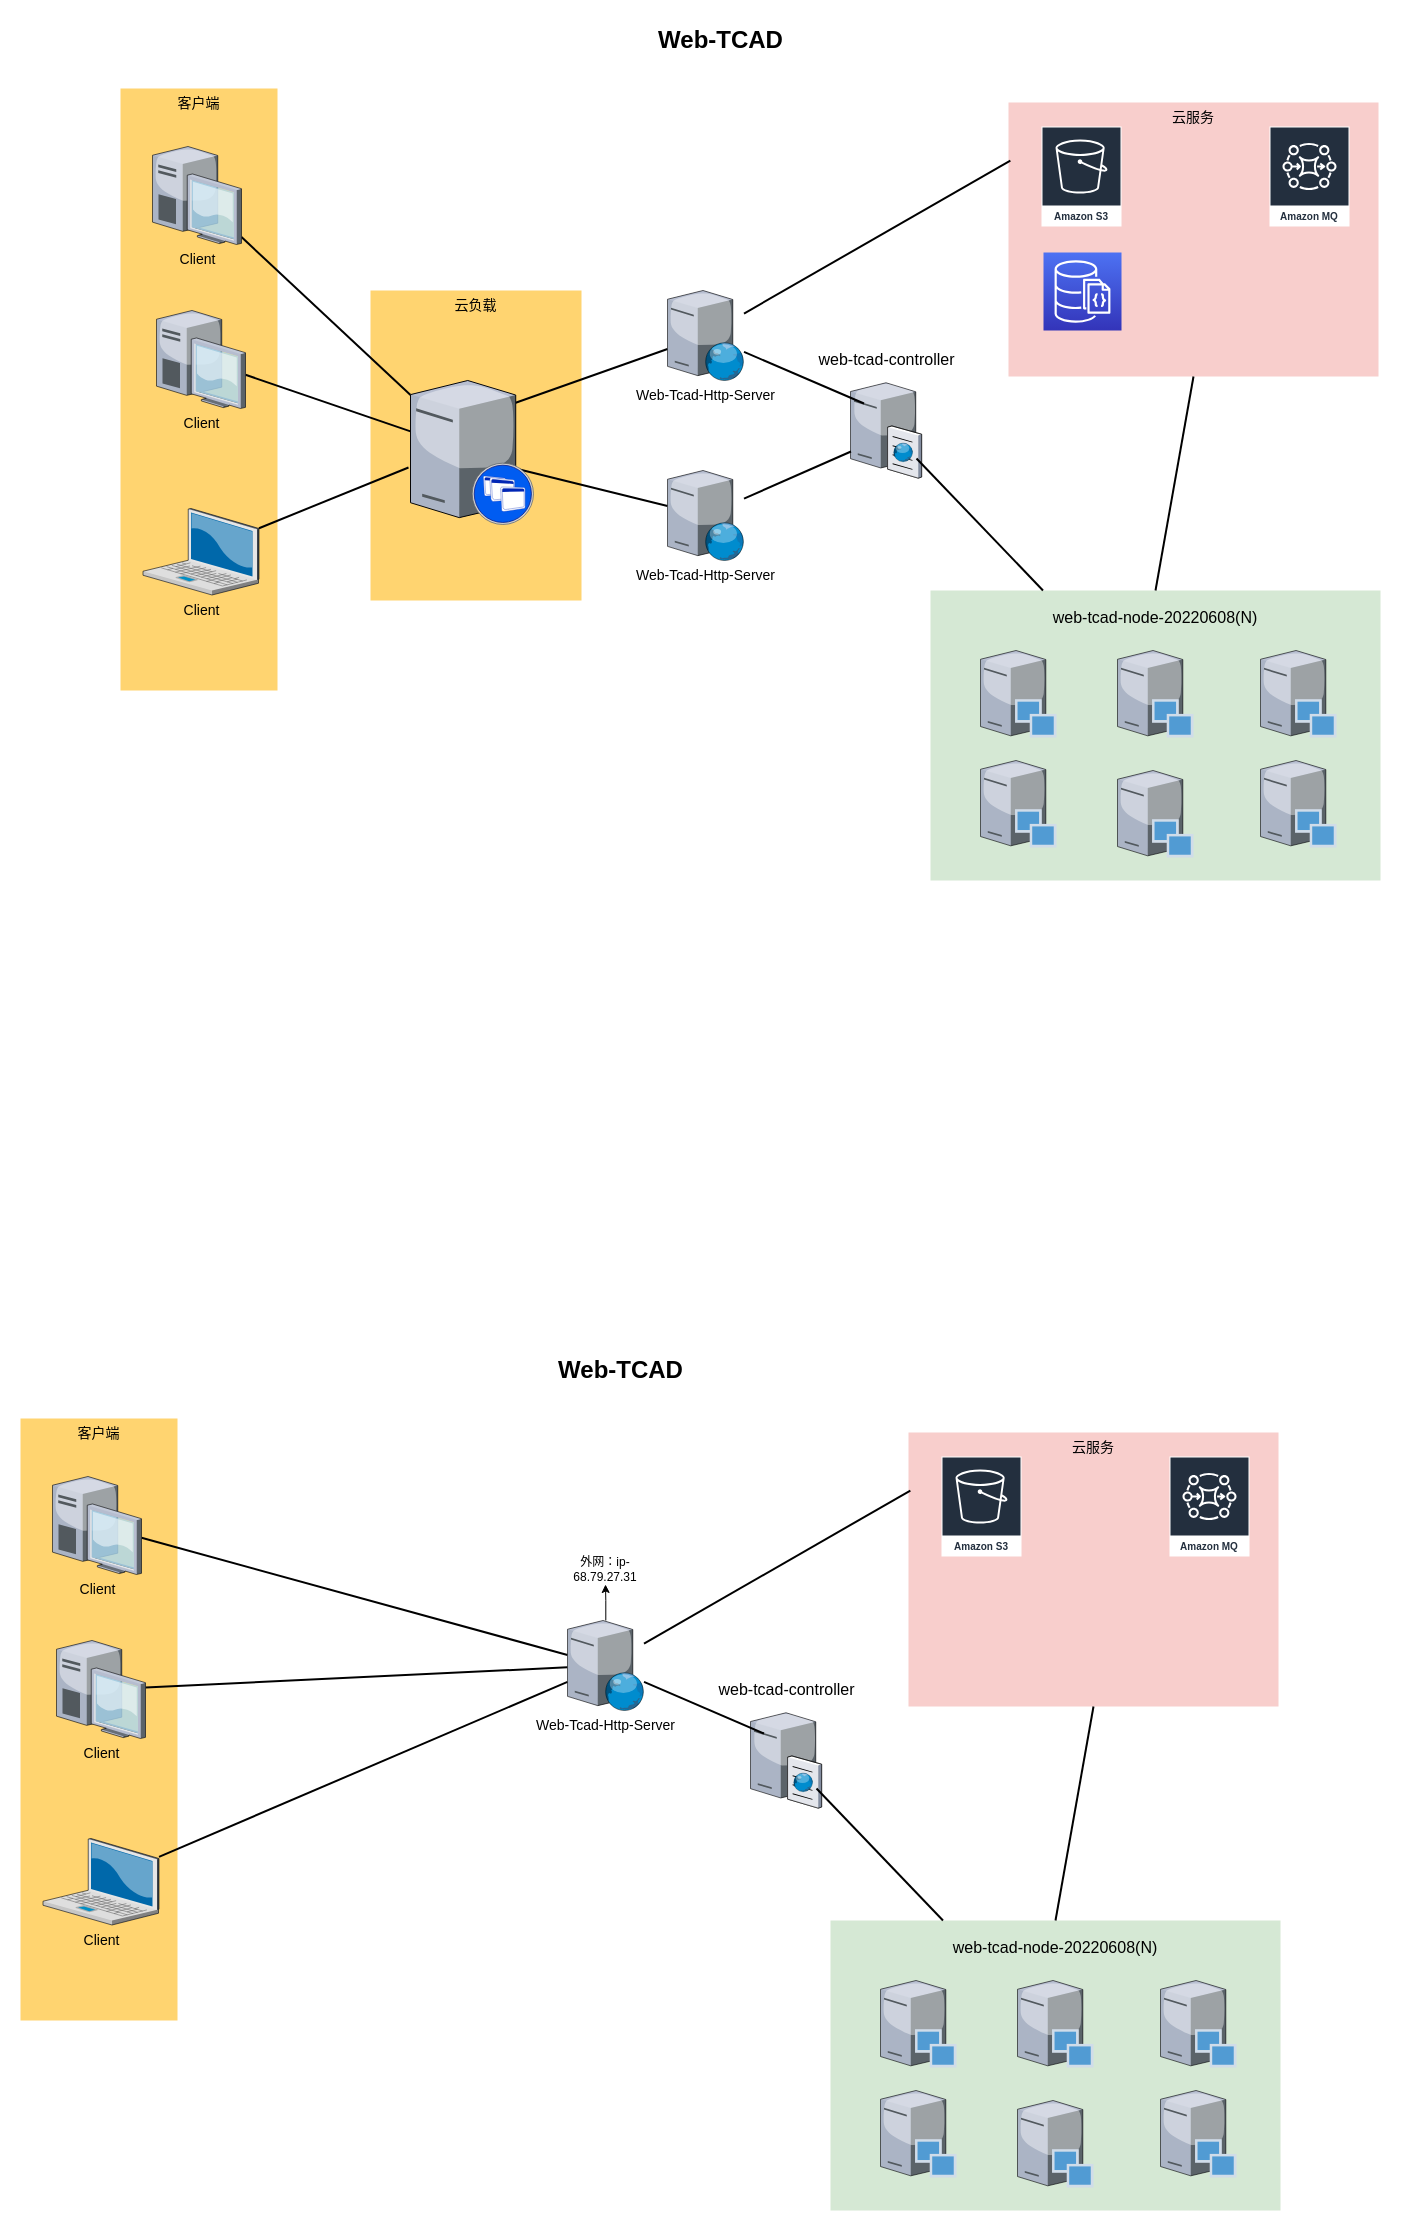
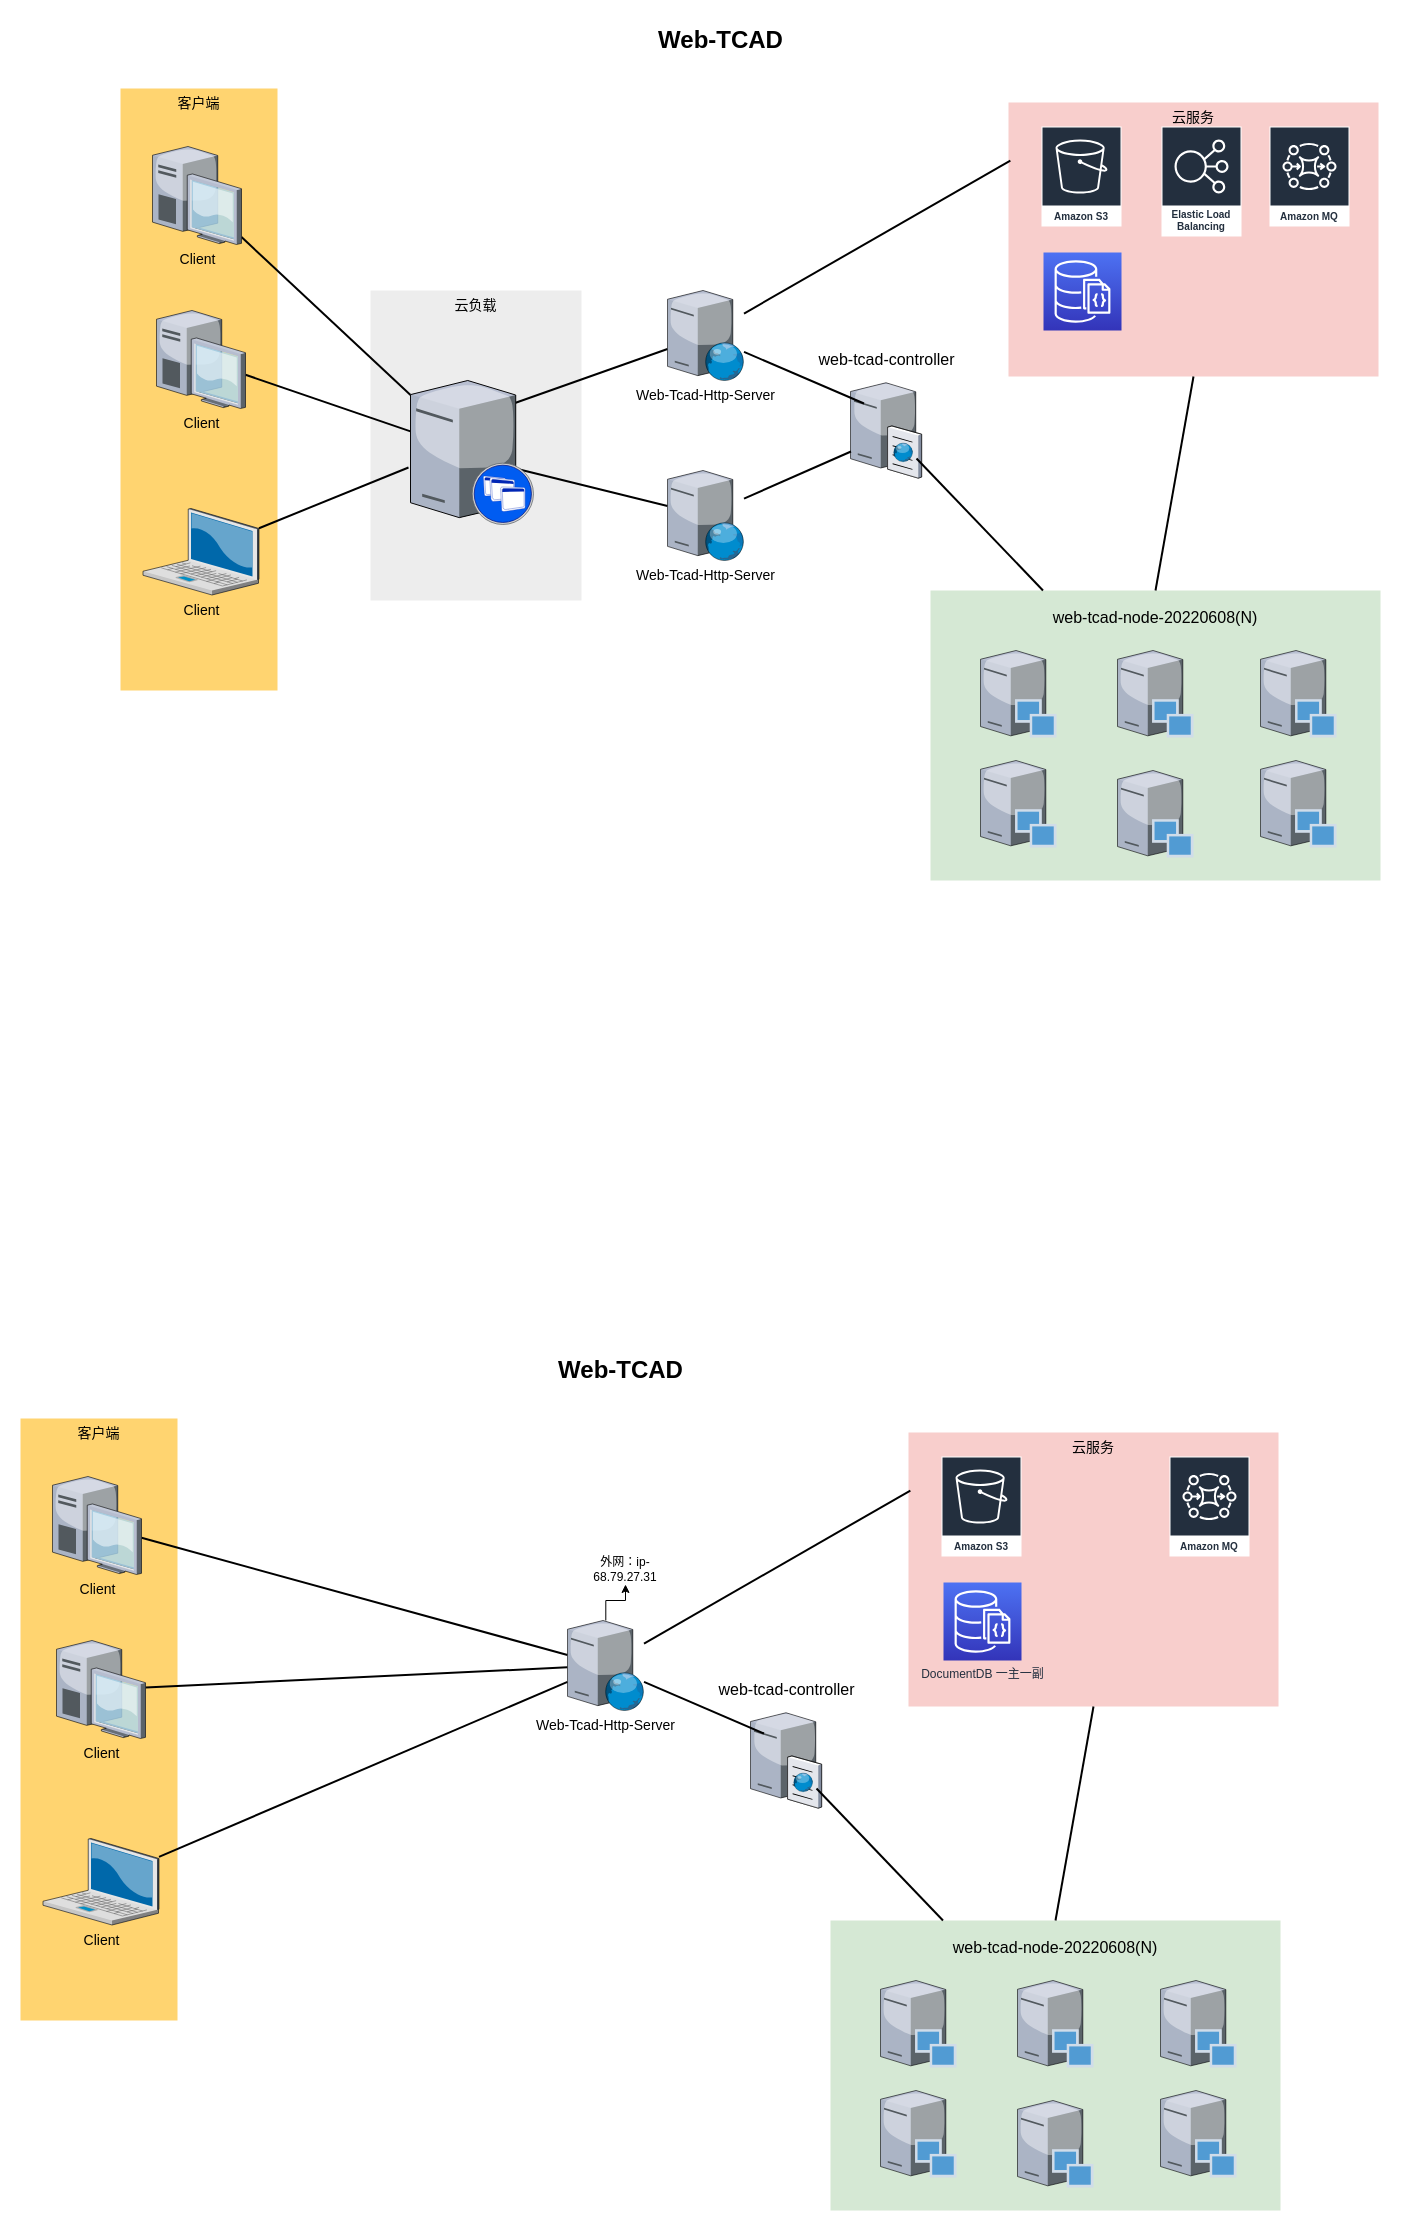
+ <mxCell id="31" value="Elastic Load Balancing" style="sketch=0;outlineConnect=0;fontColor=#232F3E;gradientColor=none;strokeColor=#ffffff;fillColor=#232F3E;dashed=0;verticalLabelPosition=middle;verticalAlign=bottom;align=center;html=1;whiteSpace=wrap;fontSize=10;fontStyle=1;spacing=3;shape=mxgraph.aws4.productIcon;prIcon=mxgraph.aws4.elastic_load_balancing;" parent="1" vertex="1"><mxGeometry x="1161" y="126" width="80" height="110" as="geometry" /></mxCell>
- <mxCell id="4" value="云负载" style="whiteSpace=wrap;html=1;fillColor=#ffd470;fontSize=14;strokeColor=none;verticalAlign=top;" parent="1" vertex="1"><mxGeometry x="370" y="290" width="211" height="310" as="geometry" /></mxCell>
+ <mxCell id="4" value="云负载" style="whiteSpace=wrap;html=1;fillColor=#EDEDED;fontSize=14;strokeColor=none;verticalAlign=top;" parent="1" vertex="1"><mxGeometry x="370" y="290" width="211" height="310" as="geometry" /></mxCell>
- <mxCell id="60" value="外网：ip-68.79.27.31" style="text;html=1;strokeColor=none;fillColor=none;align=center;verticalAlign=middle;whiteSpace=wrap;rounded=0;" vertex="1" parent="1"><mxGeometry x="575" y="1554" width="60" height="30" as="geometry" /></mxCell>
+ <mxCell id="60" value="外网：ip-68.79.27.31" style="text;html=1;strokeColor=none;fillColor=none;align=center;verticalAlign=middle;whiteSpace=wrap;rounded=0;" vertex="1" parent="1"><mxGeometry x="595" y="1554" width="60" height="30" as="geometry" /></mxCell>
+ <mxCell id="57" value="DocumentDB 一主一副" style="sketch=0;points=[[0,0,0],[0.25,0,0],[0.5,0,0],[0.75,0,0],[1,0,0],[0,1,0],[0.25,1,0],[0.5,1,0],[0.75,1,0],[1,1,0],[0,0.25,0],[0,0.5,0],[0,0.75,0],[1,0.25,0],[1,0.5,0],[1,0.75,0]];outlineConnect=0;fontColor=#232F3E;gradientColor=#4D72F3;gradientDirection=north;fillColor=#3334B9;strokeColor=#ffffff;dashed=0;verticalLabelPosition=bottom;verticalAlign=top;align=center;html=1;fontSize=12;fontStyle=0;aspect=fixed;shape=mxgraph.aws4.resourceIcon;resIcon=mxgraph.aws4.documentdb_with_mongodb_compatibility;" vertex="1" parent="1"><mxGeometry x="943" y="1582" width="78" height="78" as="geometry" /></mxCell>
